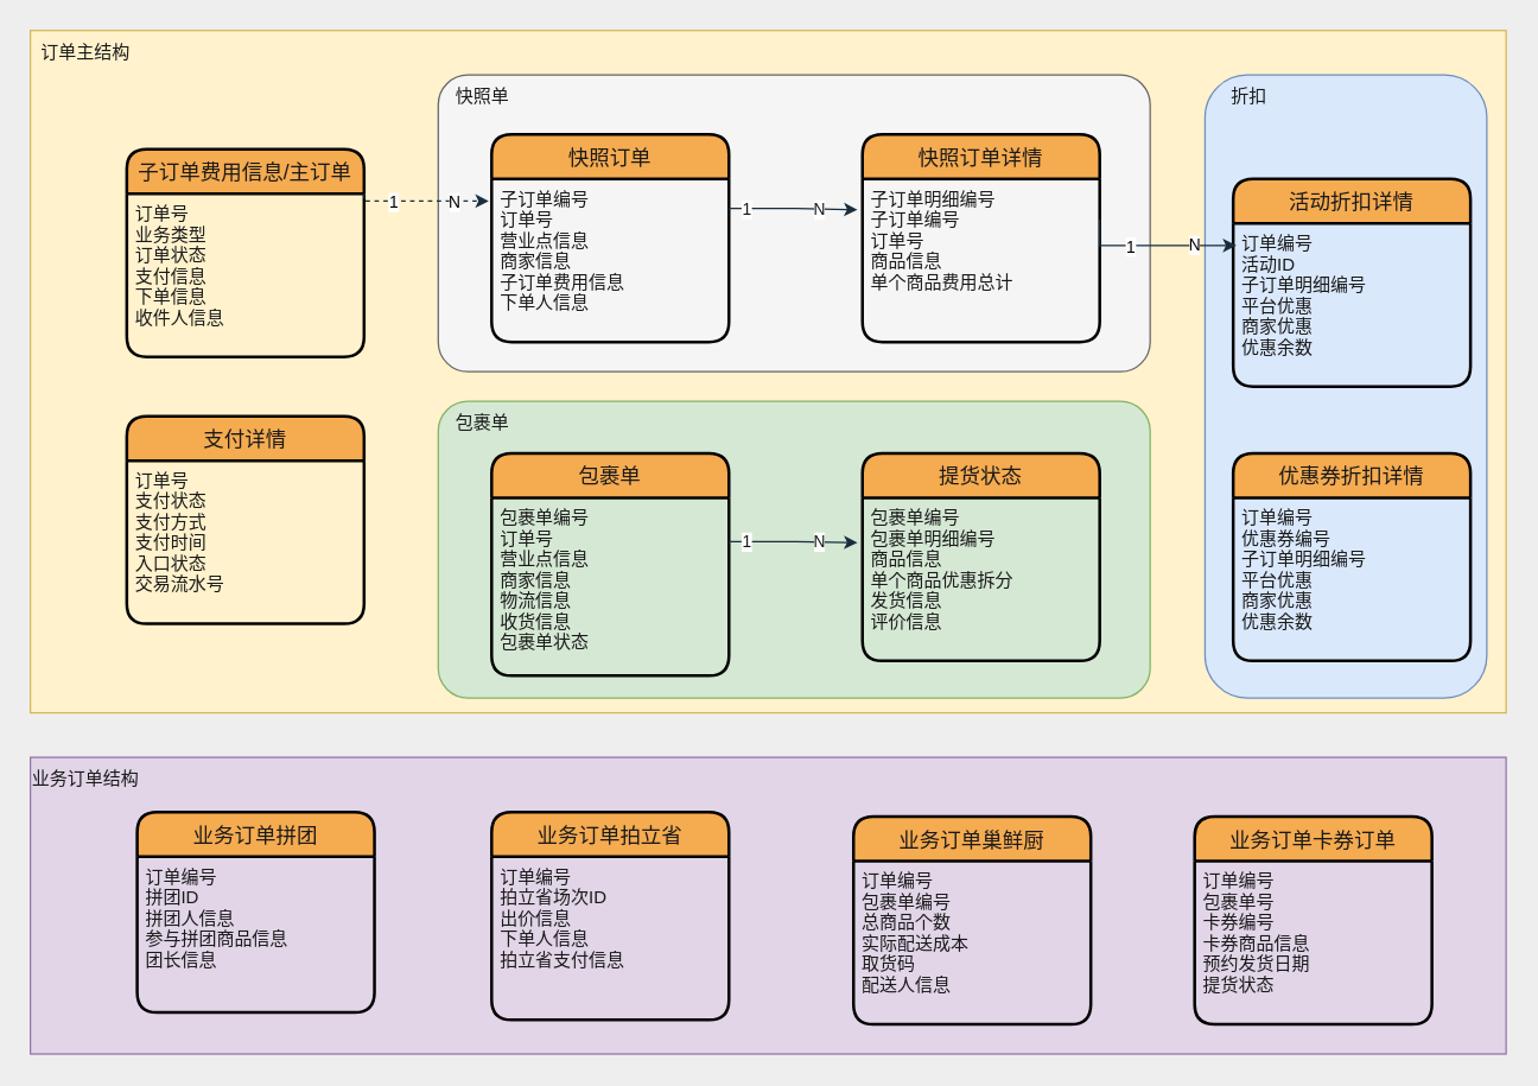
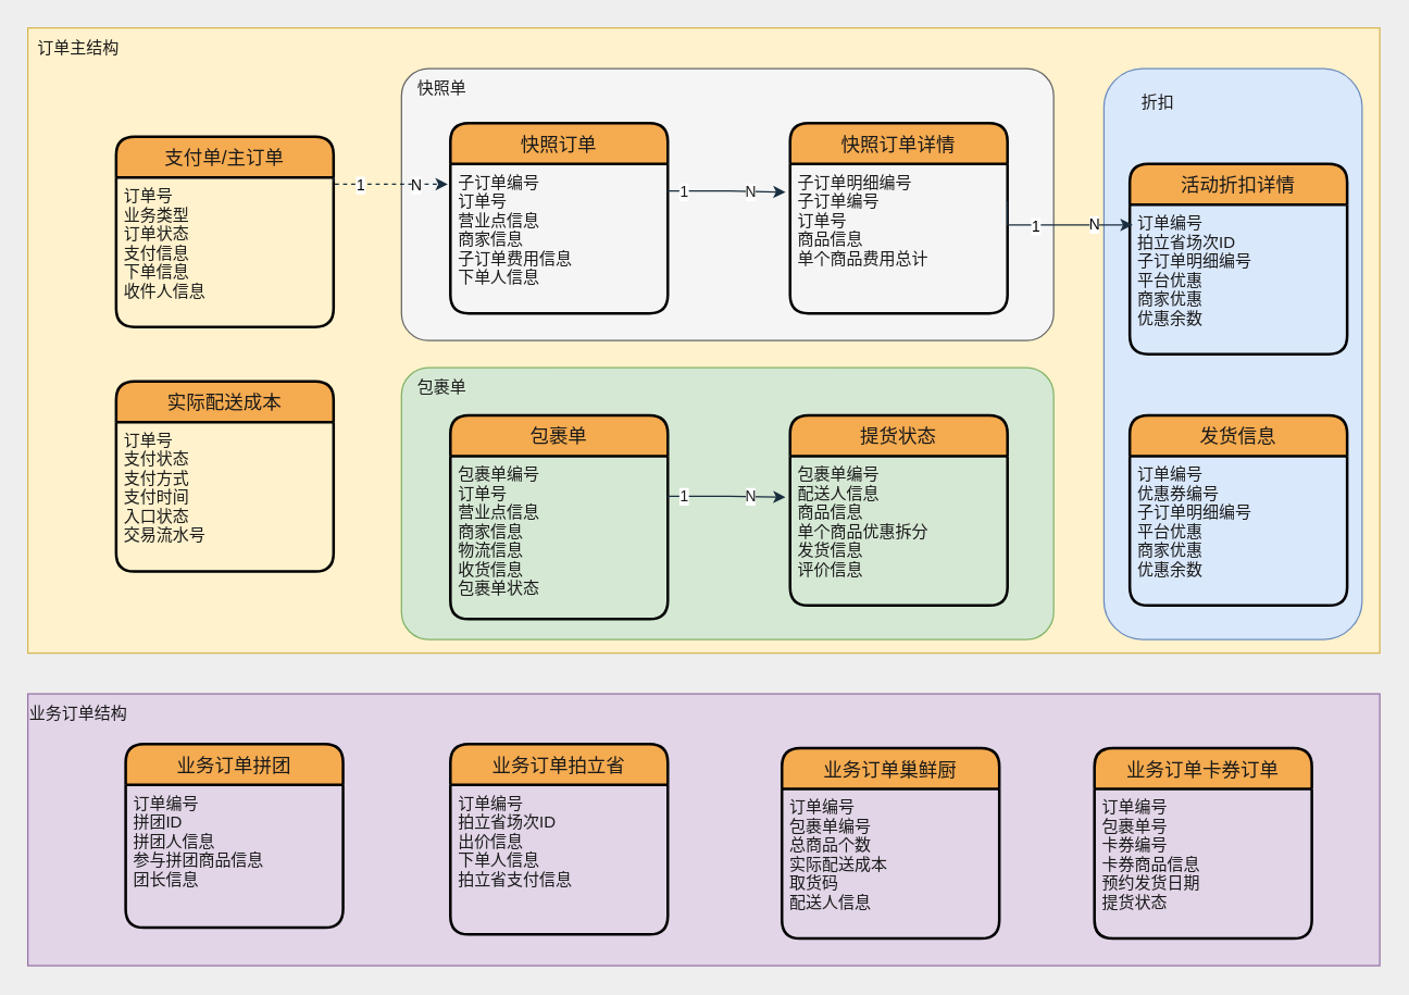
- <mxCell id="40" value="折扣" style="text;html=1;strokeColor=none;fillColor=none;align=center;verticalAlign=middle;whiteSpace=wrap;rounded=0;sketch=0;fontColor=#1A1A1A;" parent="1" vertex="1"><mxGeometry x="812" y="50" width="60" height="30" as="geometry" /></mxCell>
+ <mxCell id="40" value="折扣" style="text;html=1;strokeColor=none;fillColor=none;align=center;verticalAlign=middle;whiteSpace=wrap;rounded=0;sketch=0;fontColor=#1A1A1A;" parent="1" vertex="1"><mxGeometry x="822" y="60" width="60" height="30" as="geometry" /></mxCell>
- <mxCell id="4" value="子订单费用信息/主订单" style="swimlane;childLayout=stackLayout;horizontal=1;startSize=30;horizontalStack=0;rounded=1;fontSize=14;fontStyle=0;strokeWidth=2;resizeParent=0;resizeLast=1;shadow=0;dashed=0;align=center;sketch=0;fontColor=#1A1A1A;fillColor=#F5AB50;movable=1;resizable=1;rotatable=1;deletable=1;editable=1;connectable=1;" parent="1" vertex="1"><mxGeometry x="85" y="100" width="160" height="140" as="geometry" /></mxCell>
+ <mxCell id="4" value="支付单/主订单" style="swimlane;childLayout=stackLayout;horizontal=1;startSize=30;horizontalStack=0;rounded=1;fontSize=14;fontStyle=0;strokeWidth=2;resizeParent=0;resizeLast=1;shadow=0;dashed=0;align=center;sketch=0;fontColor=#1A1A1A;fillColor=#F5AB50;movable=1;resizable=1;rotatable=1;deletable=1;editable=1;connectable=1;" parent="1" vertex="1"><mxGeometry x="85" y="100" width="160" height="140" as="geometry" /></mxCell>
- <mxCell id="35" value="订单编号&#10;活动ID&#10;子订单明细编号&#10;平台优惠&#10;商家优惠&#10;优惠余数&#10;" style="align=left;strokeColor=none;fillColor=none;spacingLeft=4;fontSize=12;verticalAlign=top;resizable=1;rotatable=1;part=1;rounded=0;sketch=0;fontColor=#1A1A1A;movable=1;deletable=1;editable=1;connectable=1;" parent="34" vertex="1"><mxGeometry y="30" width="160" height="110" as="geometry" /></mxCell>
+ <mxCell id="35" value="订单编号&#10;拍立省场次ID&#10;子订单明细编号&#10;平台优惠&#10;商家优惠&#10;优惠余数&#10;" style="align=left;strokeColor=none;fillColor=none;spacingLeft=4;fontSize=12;verticalAlign=top;resizable=1;rotatable=1;part=1;rounded=0;sketch=0;fontColor=#1A1A1A;movable=1;deletable=1;editable=1;connectable=1;" parent="34" vertex="1"><mxGeometry y="30" width="160" height="110" as="geometry" /></mxCell>
- <mxCell id="10" value="支付详情" style="swimlane;childLayout=stackLayout;horizontal=1;startSize=30;horizontalStack=0;rounded=1;fontSize=14;fontStyle=0;strokeWidth=2;resizeParent=0;resizeLast=1;shadow=0;dashed=0;align=center;sketch=0;fontColor=#1A1A1A;fillColor=#F5AB50;movable=1;resizable=1;rotatable=1;deletable=1;editable=1;connectable=1;" parent="1" vertex="1"><mxGeometry x="85" y="280" width="160" height="140" as="geometry" /></mxCell>
+ <mxCell id="10" value="实际配送成本" style="swimlane;childLayout=stackLayout;horizontal=1;startSize=30;horizontalStack=0;rounded=1;fontSize=14;fontStyle=0;strokeWidth=2;resizeParent=0;resizeLast=1;shadow=0;dashed=0;align=center;sketch=0;fontColor=#1A1A1A;fillColor=#F5AB50;movable=1;resizable=1;rotatable=1;deletable=1;editable=1;connectable=1;" parent="1" vertex="1"><mxGeometry x="85" y="280" width="160" height="140" as="geometry" /></mxCell>
- <mxCell id="36" value="优惠券折扣详情" style="swimlane;childLayout=stackLayout;horizontal=1;startSize=30;horizontalStack=0;rounded=1;fontSize=14;fontStyle=0;strokeWidth=2;resizeParent=0;resizeLast=1;shadow=0;dashed=0;align=center;sketch=0;fontColor=#1A1A1A;fillColor=#F5AB50;movable=1;resizable=1;rotatable=1;deletable=1;editable=1;connectable=1;" parent="1" vertex="1"><mxGeometry x="831" y="305" width="160" height="140" as="geometry" /></mxCell>
+ <mxCell id="36" value="发货信息" style="swimlane;childLayout=stackLayout;horizontal=1;startSize=30;horizontalStack=0;rounded=1;fontSize=14;fontStyle=0;strokeWidth=2;resizeParent=0;resizeLast=1;shadow=0;dashed=0;align=center;sketch=0;fontColor=#1A1A1A;fillColor=#F5AB50;movable=1;resizable=1;rotatable=1;deletable=1;editable=1;connectable=1;" parent="1" vertex="1"><mxGeometry x="831" y="305" width="160" height="140" as="geometry" /></mxCell>
- <mxCell id="17" value="包裹单编号&#10;包裹单明细编号&#10;商品信息&#10;单个商品优惠拆分&#10;发货信息&#10;评价信息" style="align=left;strokeColor=none;fillColor=none;spacingLeft=4;fontSize=12;verticalAlign=top;resizable=1;rotatable=1;part=1;rounded=0;sketch=0;fontColor=#1A1A1A;movable=1;deletable=1;editable=1;connectable=1;" parent="16" vertex="1"><mxGeometry y="30" width="160" height="110" as="geometry" /></mxCell>
+ <mxCell id="17" value="包裹单编号&#10;配送人信息&#10;商品信息&#10;单个商品优惠拆分&#10;发货信息&#10;评价信息" style="align=left;strokeColor=none;fillColor=none;spacingLeft=4;fontSize=12;verticalAlign=top;resizable=1;rotatable=1;part=1;rounded=0;sketch=0;fontColor=#1A1A1A;movable=1;deletable=1;editable=1;connectable=1;" parent="16" vertex="1"><mxGeometry y="30" width="160" height="110" as="geometry" /></mxCell>
